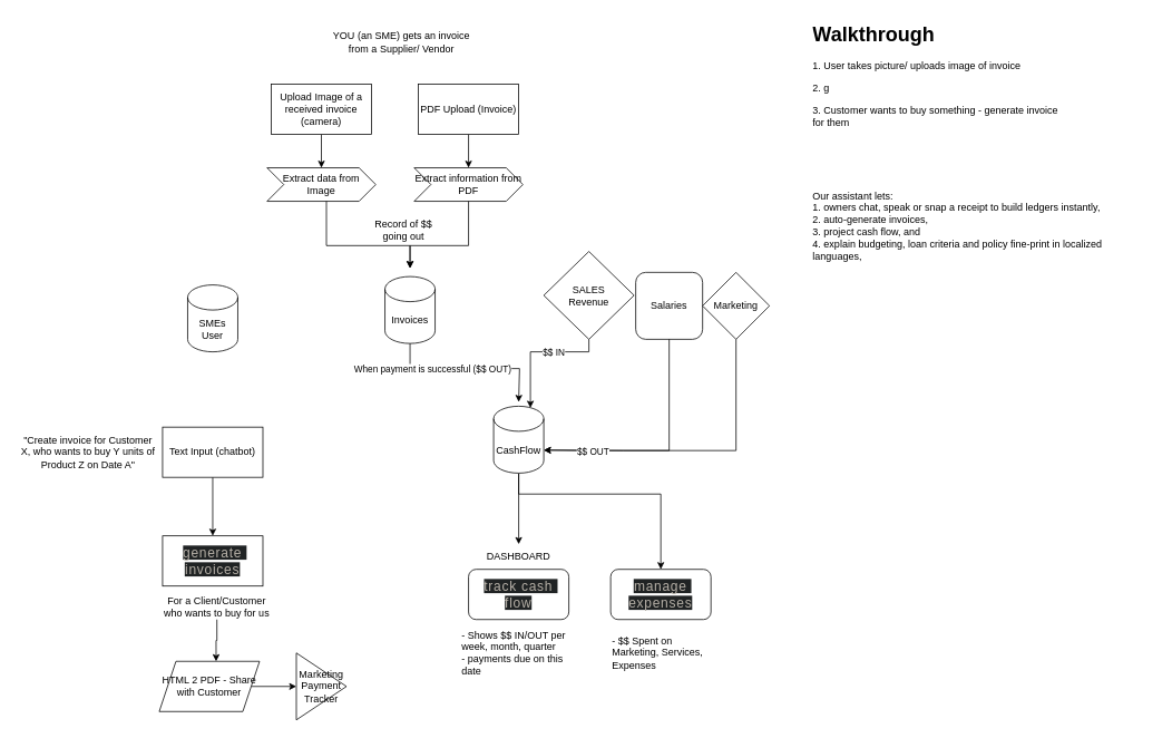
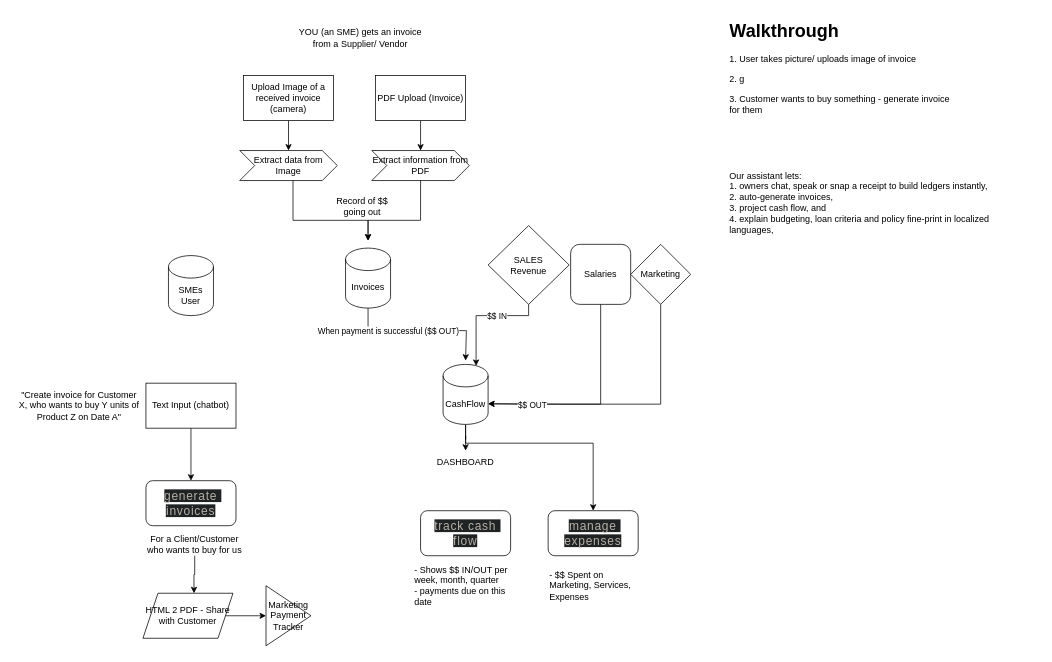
- <mxCell id="26" value="DASHBOARD" style="text;html=1;align=center;verticalAlign=middle;whiteSpace=wrap;rounded=0;" vertex="1" parent="1"><mxGeometry x="590" y="650" width="60" height="30" as="geometry" /></mxCell>
+ <mxCell id="26" value="DASHBOARD" style="text;html=1;align=center;verticalAlign=middle;whiteSpace=wrap;rounded=0;" vertex="1" parent="1"><mxGeometry x="590" y="600" width="60" height="30" as="geometry" /></mxCell>
- <mxCell id="9" value="&lt;span style=&quot;color: rgb(183, 177, 168); font-family: Tomorrow, &amp;quot;Tomorrow Placeholder&amp;quot;, sans-serif; font-size: 16px; letter-spacing: 0.96px; text-align: start; white-space-collapse: preserve; background-color: rgb(32, 35, 36);&quot;&gt;generate invoices&lt;/span&gt;" style="whiteSpace=wrap;html=1;rounded=0;" vertex="1" parent="1"><mxGeometry x="194" y="640" width="120" height="60" as="geometry" /></mxCell>
+ <mxCell id="9" value="&lt;span style=&quot;color: rgb(183, 177, 168); font-family: Tomorrow, &amp;quot;Tomorrow Placeholder&amp;quot;, sans-serif; font-size: 16px; letter-spacing: 0.96px; text-align: start; white-space-collapse: preserve; background-color: rgb(32, 35, 36);&quot;&gt;generate invoices&lt;/span&gt;" style="rounded=1;whiteSpace=wrap;html=1;" vertex="1" parent="1"><mxGeometry x="194" y="640" width="120" height="60" as="geometry" /></mxCell>
